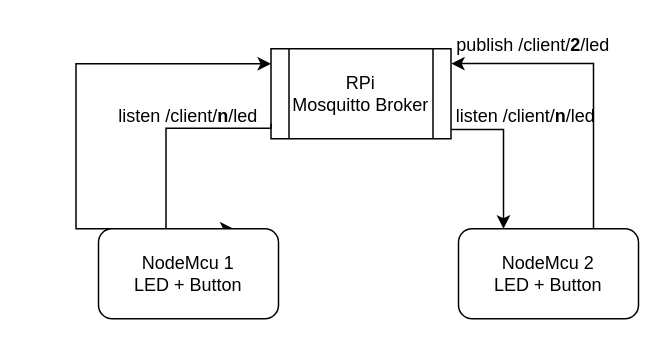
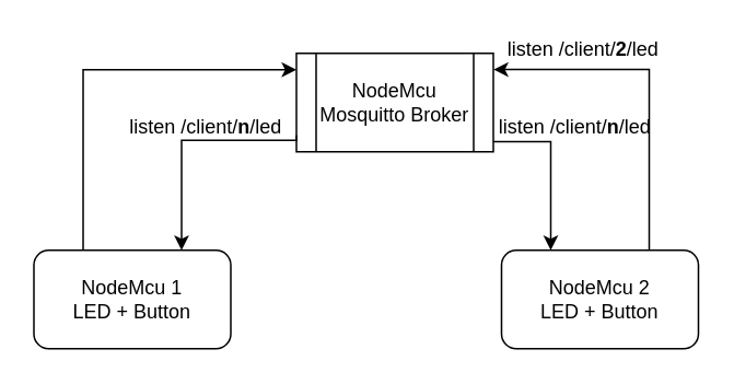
- <mxCell id="7" value="publish /client/&lt;b&gt;2&lt;/b&gt;/led" style="text;html=1;strokeColor=none;fillColor=none;align=center;verticalAlign=middle;whiteSpace=wrap;rounded=0;" vertex="1" parent="1"><mxGeometry x="290" y="20" width="130" height="20" as="geometry" /></mxCell>
+ <mxCell id="7" value="listen /client/&lt;b&gt;2&lt;/b&gt;/led" style="text;html=1;strokeColor=none;fillColor=none;align=center;verticalAlign=middle;whiteSpace=wrap;rounded=0;" vertex="1" parent="1"><mxGeometry x="290" y="20" width="130" height="20" as="geometry" /></mxCell>
- <mxCell id="3" value="RPi&lt;br&gt;Mosquitto Broker" style="shape=process;whiteSpace=wrap;html=1;backgroundOutline=1;" vertex="1" parent="1"><mxGeometry x="180" y="32" width="120" height="60" as="geometry" /></mxCell>
+ <mxCell id="3" value="NodeMcu&lt;br&gt;Mosquitto Broker" style="shape=process;whiteSpace=wrap;html=1;backgroundOutline=1;" vertex="1" parent="1"><mxGeometry x="180" y="32" width="120" height="60" as="geometry" /></mxCell>
- <mxCell id="6" value="NodeMcu 1&lt;br&gt;LED + Button" style="rounded=1;whiteSpace=wrap;html=1;" vertex="1" parent="1"><mxGeometry x="65" y="152" width="120" height="60" as="geometry" /></mxCell>
+ <mxCell id="6" value="NodeMcu 1&lt;br&gt;LED + Button" style="rounded=1;whiteSpace=wrap;html=1;" vertex="1" parent="1"><mxGeometry x="20" y="152" width="120" height="60" as="geometry" /></mxCell>
